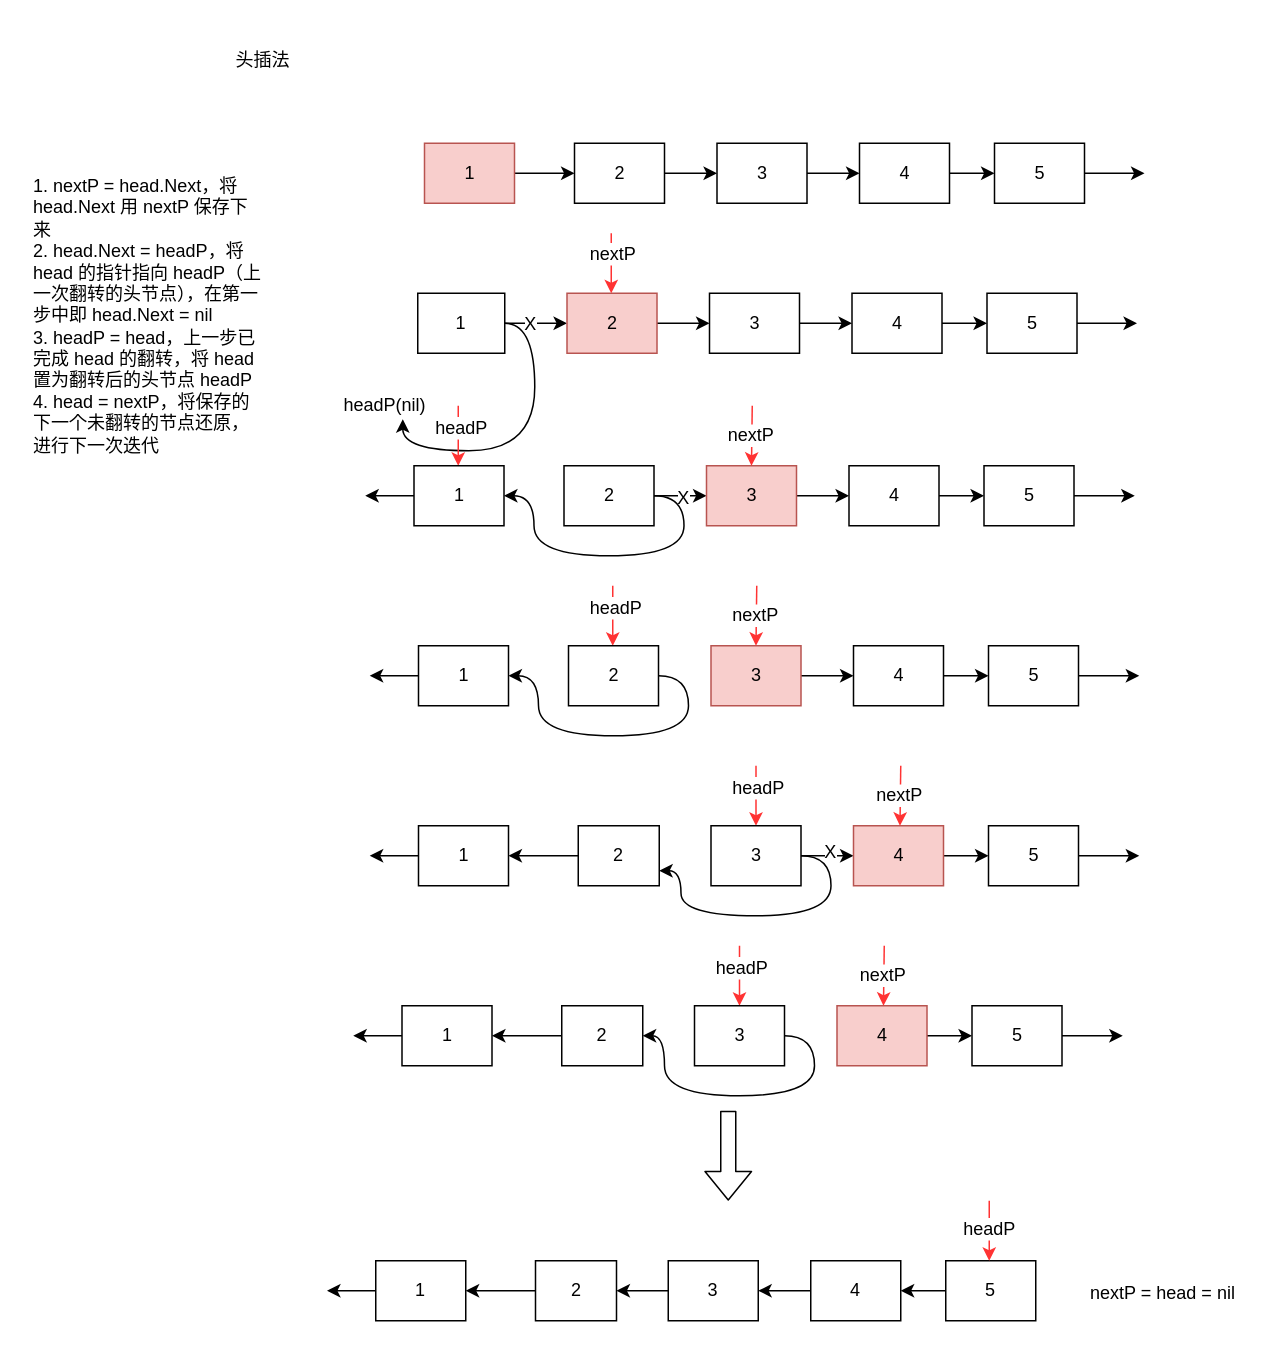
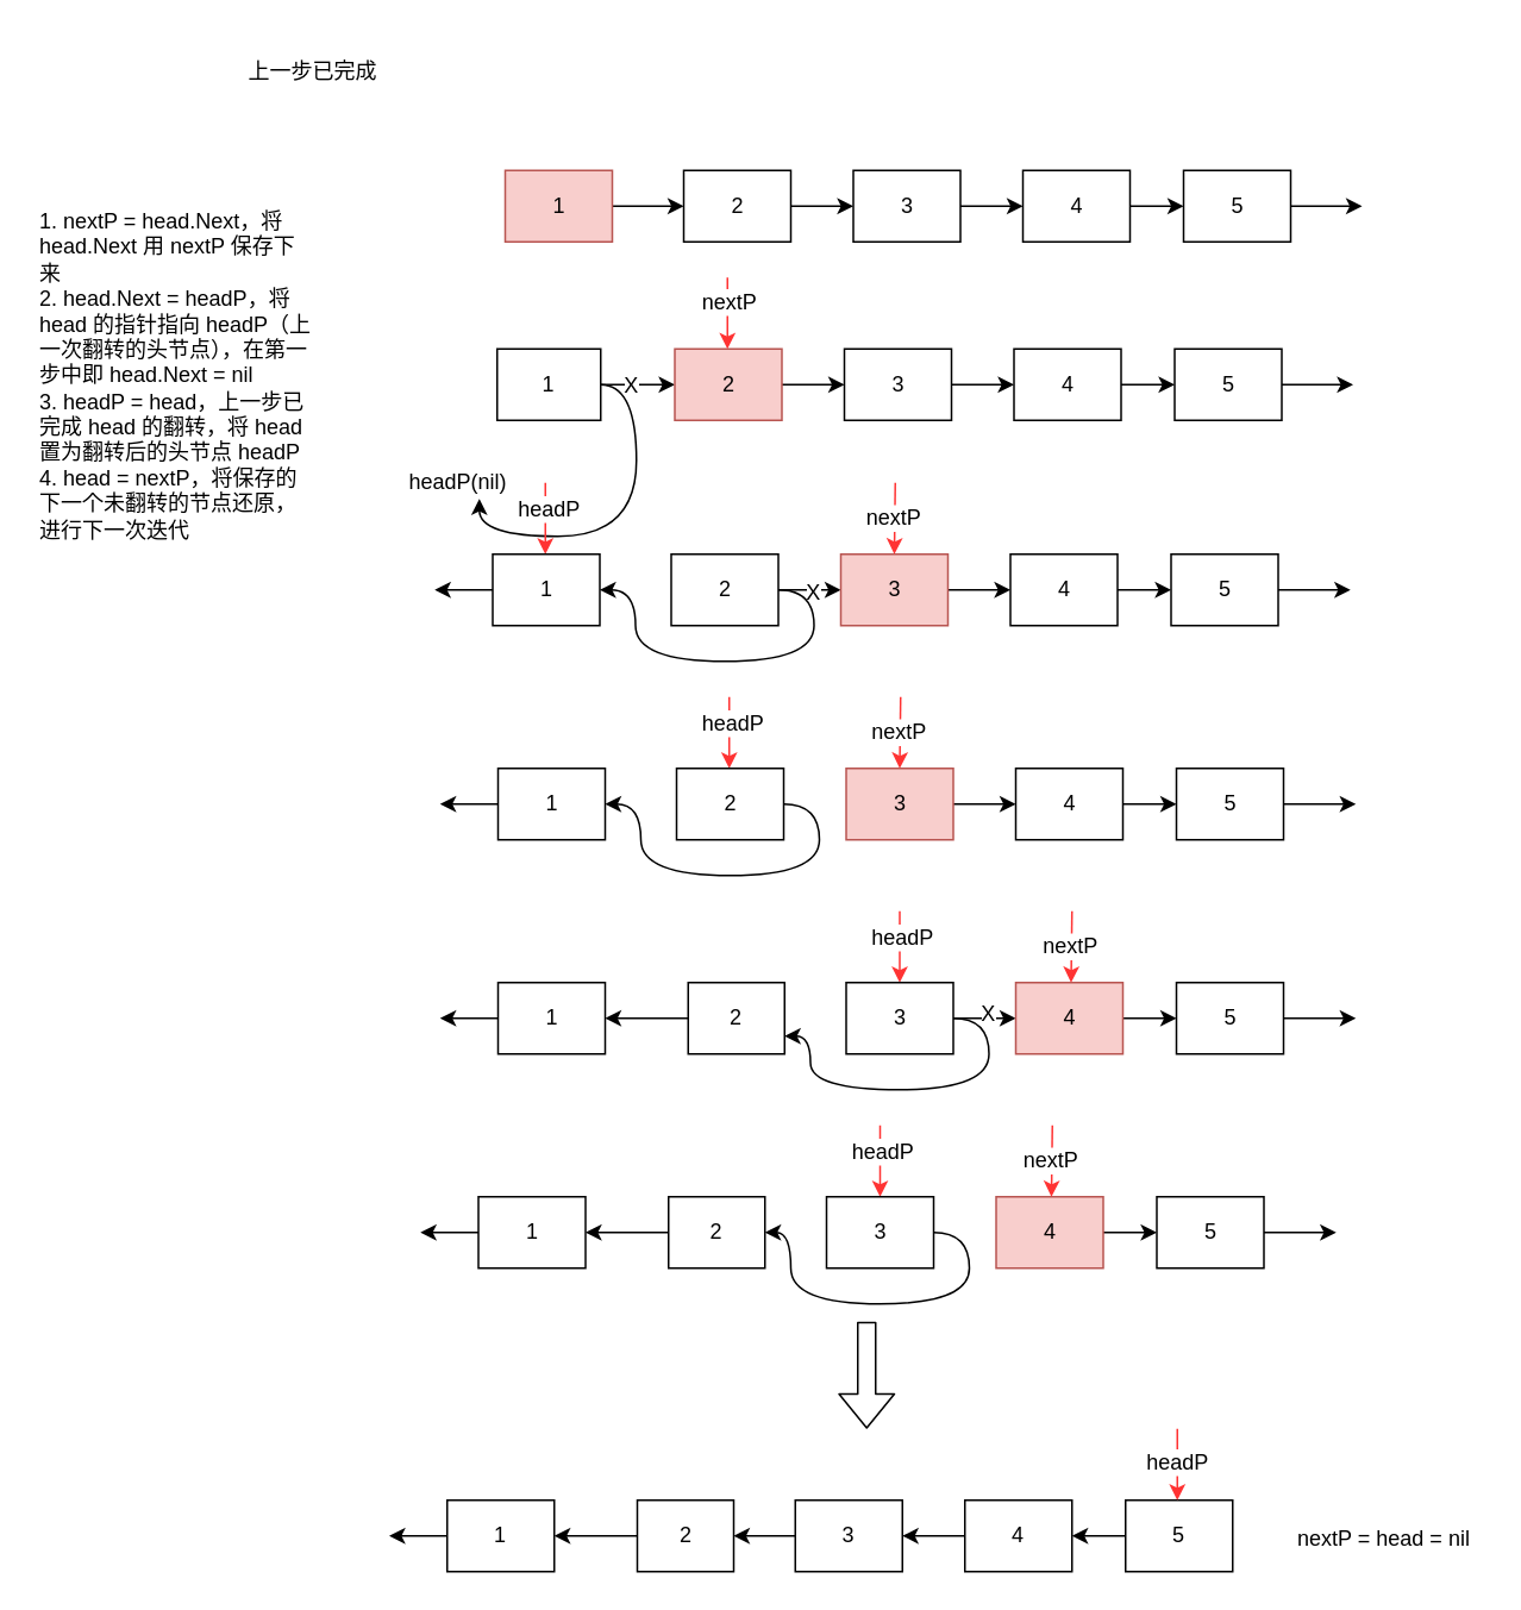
- <mxCell id="44" value="头插法" style="text;html=1;strokeColor=none;fillColor=none;align=center;verticalAlign=middle;whiteSpace=wrap;rounded=0;" vertex="1" parent="1"><mxGeometry x="135" y="20" width="80" height="40" as="geometry" /></mxCell>
+ <mxCell id="44" value="上一步已完成" style="text;html=1;strokeColor=none;fillColor=none;align=center;verticalAlign=middle;whiteSpace=wrap;rounded=0;" vertex="1" parent="1"><mxGeometry x="135" y="20" width="80" height="40" as="geometry" /></mxCell>
